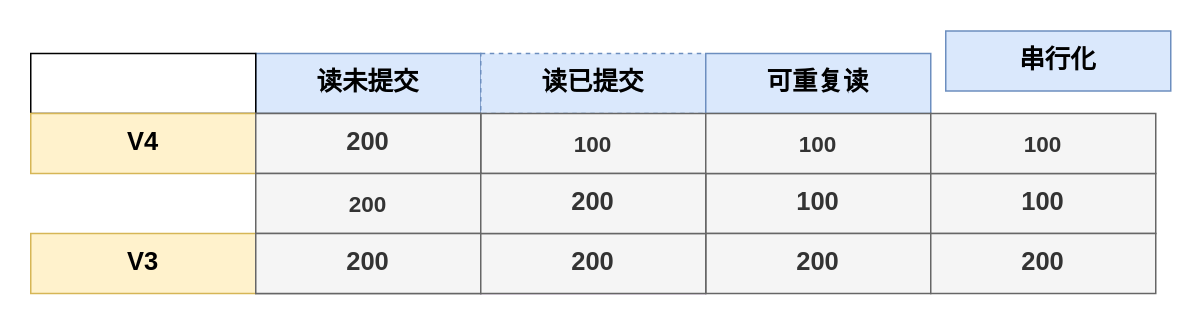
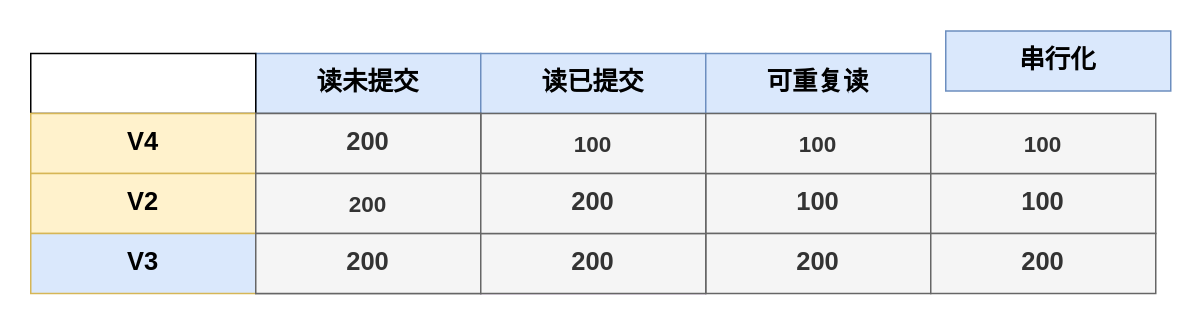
- <mxCell id="3" value="&lt;b&gt;&lt;font style=&quot;font-size: 17px;&quot;&gt;读已提交&lt;/font&gt;&lt;/b&gt;" style="rounded=0;whiteSpace=wrap;html=1;fontSize=15;fillColor=#dae8fc;strokeColor=#6c8ebf;dashed=1;" vertex="1" parent="1"><mxGeometry x="320" y="35" width="150" height="40" as="geometry" /></mxCell>
+ <mxCell id="3" value="&lt;b&gt;&lt;font style=&quot;font-size: 17px;&quot;&gt;读已提交&lt;/font&gt;&lt;/b&gt;" style="rounded=0;whiteSpace=wrap;html=1;fontSize=15;fillColor=#dae8fc;strokeColor=#6c8ebf;" vertex="1" parent="1"><mxGeometry x="320" y="35" width="150" height="40" as="geometry" /></mxCell>
+ <mxCell id="20" value="&lt;span style=&quot;font-size: 17px;&quot;&gt;&lt;b&gt;V2&lt;/b&gt;&lt;/span&gt;" style="rounded=0;whiteSpace=wrap;html=1;fontSize=15;fillColor=#fff2cc;strokeColor=#d6b656;" vertex="1" parent="1"><mxGeometry x="20" y="115" width="150" height="40" as="geometry" /></mxCell>
- <mxCell id="21" value="&lt;b&gt;&lt;font style=&quot;font-size: 17px;&quot;&gt;V3&lt;/font&gt;&lt;/b&gt;" style="rounded=0;whiteSpace=wrap;html=1;fontSize=15;fillColor=#fff2cc;strokeColor=#d6b656;" vertex="1" parent="1"><mxGeometry x="20" y="155" width="150" height="40" as="geometry" /></mxCell>
+ <mxCell id="21" value="&lt;b&gt;&lt;font style=&quot;font-size: 17px;&quot;&gt;V3&lt;/font&gt;&lt;/b&gt;" style="rounded=0;whiteSpace=wrap;html=1;fontSize=15;fillColor=#dae8fc;strokeColor=#d6b656;" vertex="1" parent="1"><mxGeometry x="20" y="155" width="150" height="40" as="geometry" /></mxCell>
